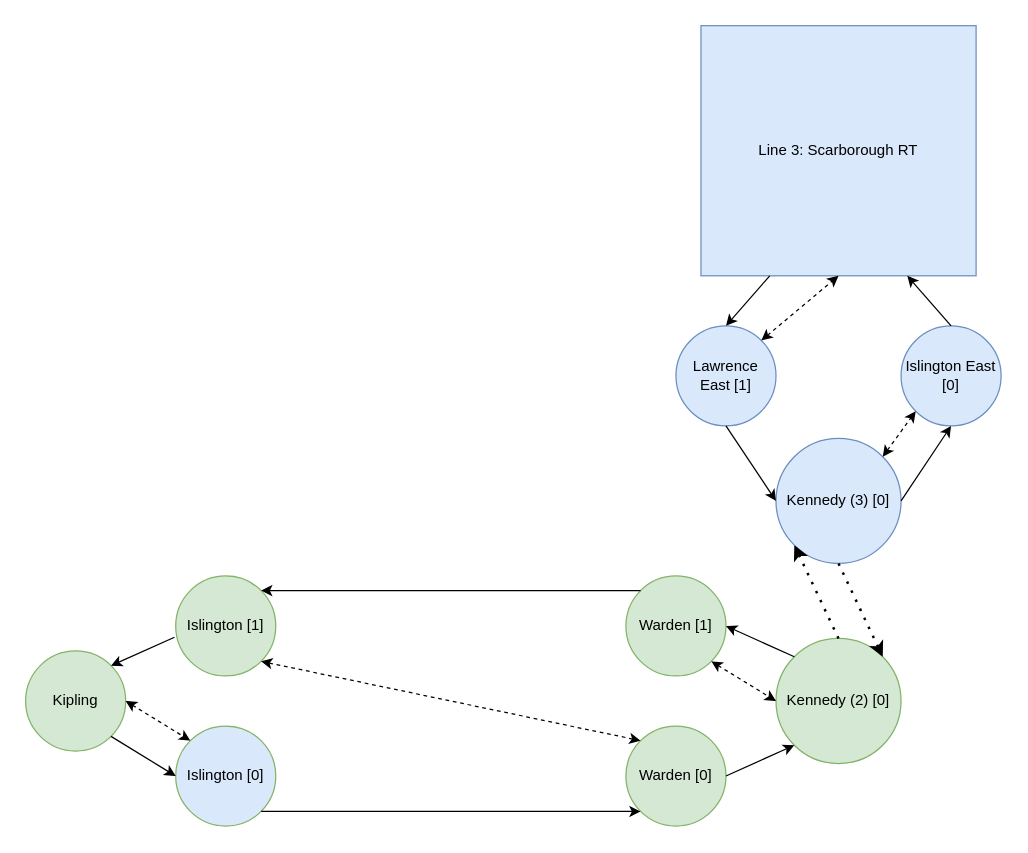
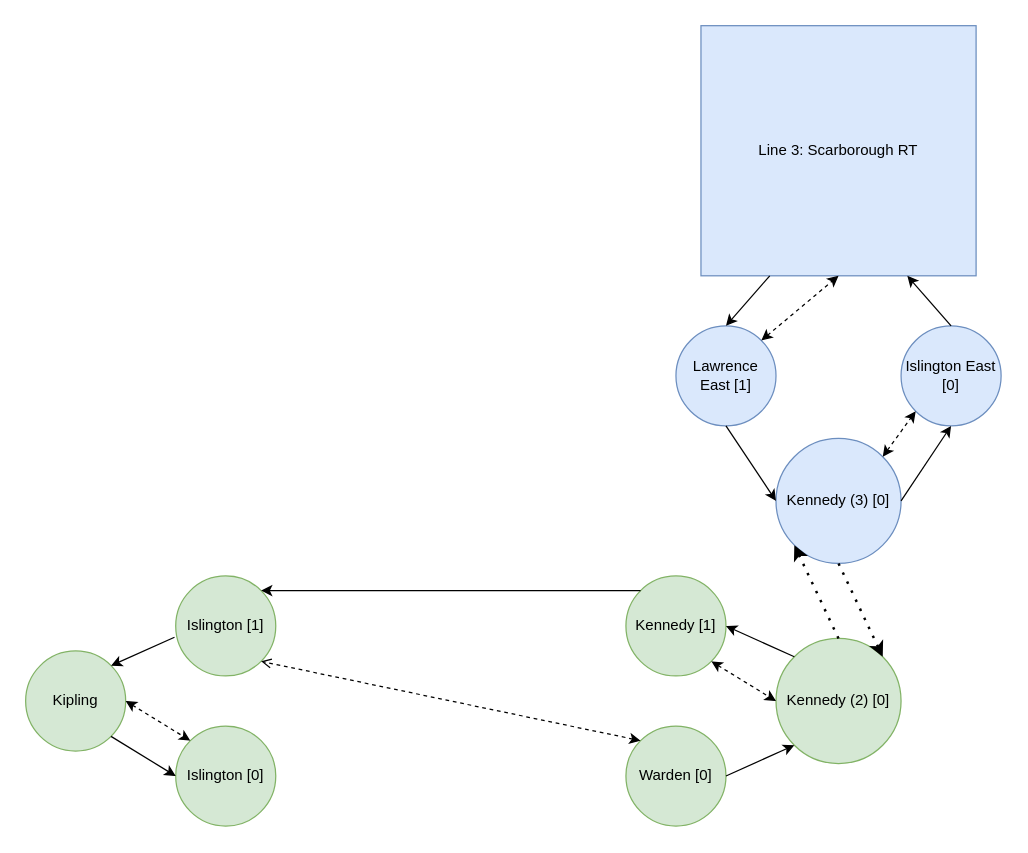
- <mxCell id="7" value="Warden [1]" style="ellipse;whiteSpace=wrap;html=1;aspect=fixed;fillColor=#d5e8d4;strokeColor=#82b366;" parent="1" vertex="1"><mxGeometry x="500" y="460" width="80" height="80" as="geometry" /></mxCell>
+ <mxCell id="7" value="Kennedy [1]" style="ellipse;whiteSpace=wrap;html=1;aspect=fixed;fillColor=#d5e8d4;strokeColor=#82b366;" parent="1" vertex="1"><mxGeometry x="500" y="460" width="80" height="80" as="geometry" /></mxCell>
- <mxCell id="15" value="" style="endArrow=classic;startArrow=classic;html=1;dashed=1;entryX=1;entryY=1;entryDx=0;entryDy=0;exitX=0;exitY=0;exitDx=0;exitDy=0;" parent="1" source="6" target="4" edge="1"><mxGeometry width="50" height="50" relative="1" as="geometry"><mxPoint x="110" y="570" as="sourcePoint" /><mxPoint x="161.716" y="601.716" as="targetPoint" /></mxGeometry></mxCell>
+ <mxCell id="15" value="" style="endArrow=open;startArrow=classic;html=1;dashed=1;entryX=1;entryY=1;entryDx=0;entryDy=0;exitX=0;exitY=0;exitDx=0;exitDy=0;" parent="1" source="6" target="4" edge="1"><mxGeometry width="50" height="50" relative="1" as="geometry"><mxPoint x="110" y="570" as="sourcePoint" /><mxPoint x="161.716" y="601.716" as="targetPoint" /></mxGeometry></mxCell>
- <mxCell id="3" value="Islington [0]" style="ellipse;whiteSpace=wrap;html=1;aspect=fixed;fillColor=#dae8fc;strokeColor=#82b366;" parent="1" vertex="1"><mxGeometry x="140" y="580" width="80" height="80" as="geometry" /></mxCell>
+ <mxCell id="3" value="Islington [0]" style="ellipse;whiteSpace=wrap;html=1;aspect=fixed;fillColor=#d5e8d4;strokeColor=#82b366;" parent="1" vertex="1"><mxGeometry x="140" y="580" width="80" height="80" as="geometry" /></mxCell>
- <mxCell id="8" value="" style="endArrow=classic;html=1;exitX=1;exitY=1;exitDx=0;exitDy=0;entryX=0;entryY=1;entryDx=0;entryDy=0;" parent="1" source="3" target="6" edge="1"><mxGeometry width="50" height="50" relative="1" as="geometry"><mxPoint x="340" y="640" as="sourcePoint" /><mxPoint x="390" y="590" as="targetPoint" /></mxGeometry></mxCell>
